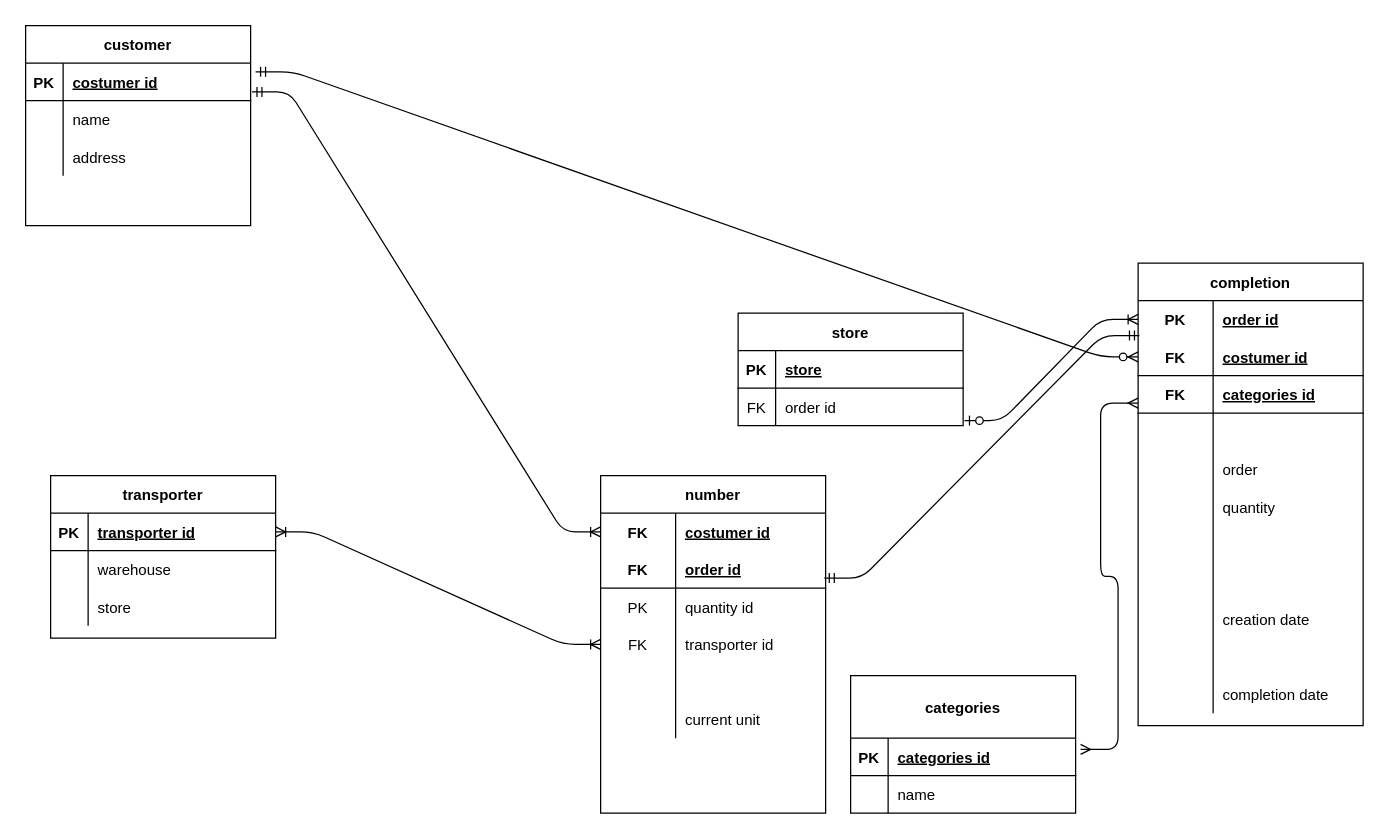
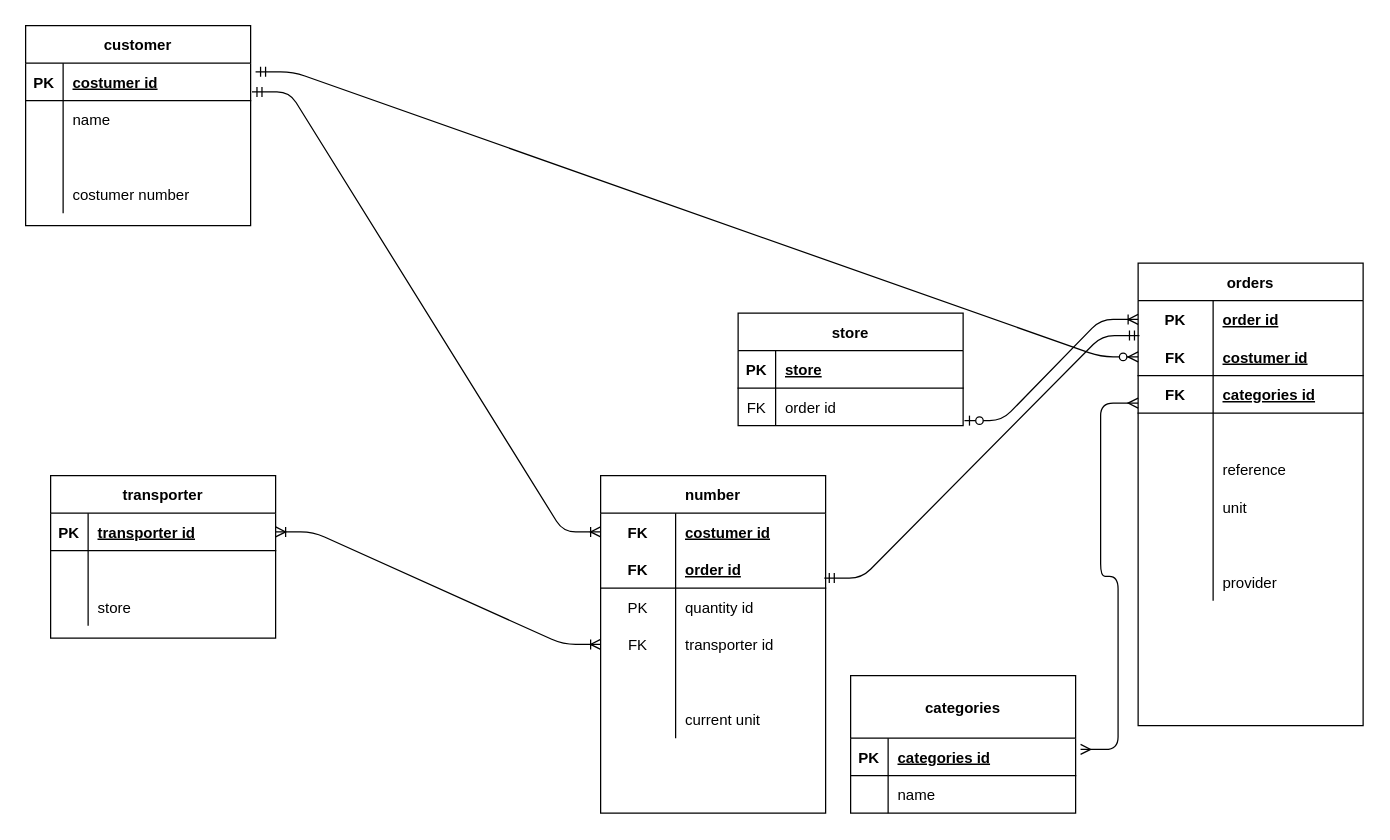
- <mxCell id="11" value="address" style="shape=partialRectangle;connectable=0;fillColor=none;top=0;left=0;bottom=0;right=0;align=left;spacingLeft=6;overflow=hidden;" parent="9" vertex="1"><mxGeometry x="30" width="150" height="30" as="geometry" /></mxCell>
+ <mxCell id="14" value="costumer number" style="shape=partialRectangle;connectable=0;fillColor=none;top=0;left=0;bottom=0;right=0;align=left;spacingLeft=6;overflow=hidden;" parent="12" vertex="1"><mxGeometry x="30" width="150" height="30" as="geometry" /></mxCell>
- <mxCell id="15" value="completion" style="shape=table;startSize=30;container=1;collapsible=1;childLayout=tableLayout;fixedRows=1;rowLines=0;fontStyle=1;align=center;resizeLast=1;" parent="1" vertex="1"><mxGeometry x="910" y="210" width="180" height="370" as="geometry" /></mxCell>
+ <mxCell id="15" value="orders" style="shape=table;startSize=30;container=1;collapsible=1;childLayout=tableLayout;fixedRows=1;rowLines=0;fontStyle=1;align=center;resizeLast=1;" parent="1" vertex="1"><mxGeometry x="910" y="210" width="180" height="370" as="geometry" /></mxCell>
- <mxCell id="29" value="order" style="shape=partialRectangle;connectable=0;fillColor=none;top=0;left=0;bottom=0;right=0;align=left;spacingLeft=6;overflow=hidden;" parent="27" vertex="1"><mxGeometry x="60" width="120" height="30" as="geometry" /></mxCell>
+ <mxCell id="29" value="reference" style="shape=partialRectangle;connectable=0;fillColor=none;top=0;left=0;bottom=0;right=0;align=left;spacingLeft=6;overflow=hidden;" parent="27" vertex="1"><mxGeometry x="60" width="120" height="30" as="geometry" /></mxCell>
- <mxCell id="32" value="quantity" style="shape=partialRectangle;connectable=0;fillColor=none;top=0;left=0;bottom=0;right=0;align=left;spacingLeft=6;overflow=hidden;" parent="30" vertex="1"><mxGeometry x="60" width="120" height="30" as="geometry" /></mxCell>
+ <mxCell id="32" value="unit" style="shape=partialRectangle;connectable=0;fillColor=none;top=0;left=0;bottom=0;right=0;align=left;spacingLeft=6;overflow=hidden;" parent="30" vertex="1"><mxGeometry x="60" width="120" height="30" as="geometry" /></mxCell>
- <mxCell id="72" value="warehouse" style="shape=partialRectangle;connectable=0;fillColor=none;top=0;left=0;bottom=0;right=0;align=left;spacingLeft=6;overflow=hidden;" vertex="1" parent="70"><mxGeometry x="30" width="150" height="30" as="geometry" /></mxCell>
+ <mxCell id="37" value="provider" style="shape=partialRectangle;connectable=0;fillColor=none;top=0;left=0;bottom=0;right=0;align=left;spacingLeft=6;overflow=hidden;" parent="35" vertex="1"><mxGeometry x="60" width="120" height="30" as="geometry" /></mxCell>
- <mxCell id="40" value="creation date" style="shape=partialRectangle;connectable=0;fillColor=none;top=0;left=0;bottom=0;right=0;align=left;spacingLeft=6;overflow=hidden;" parent="38" vertex="1"><mxGeometry x="60" width="120" height="30" as="geometry" /></mxCell>
- <mxCell id="45" value="completion date" style="shape=partialRectangle;connectable=0;fillColor=none;top=0;left=0;bottom=0;right=0;align=left;spacingLeft=6;overflow=hidden;" vertex="1" parent="43"><mxGeometry x="60" width="120" height="30" as="geometry" /></mxCell>
